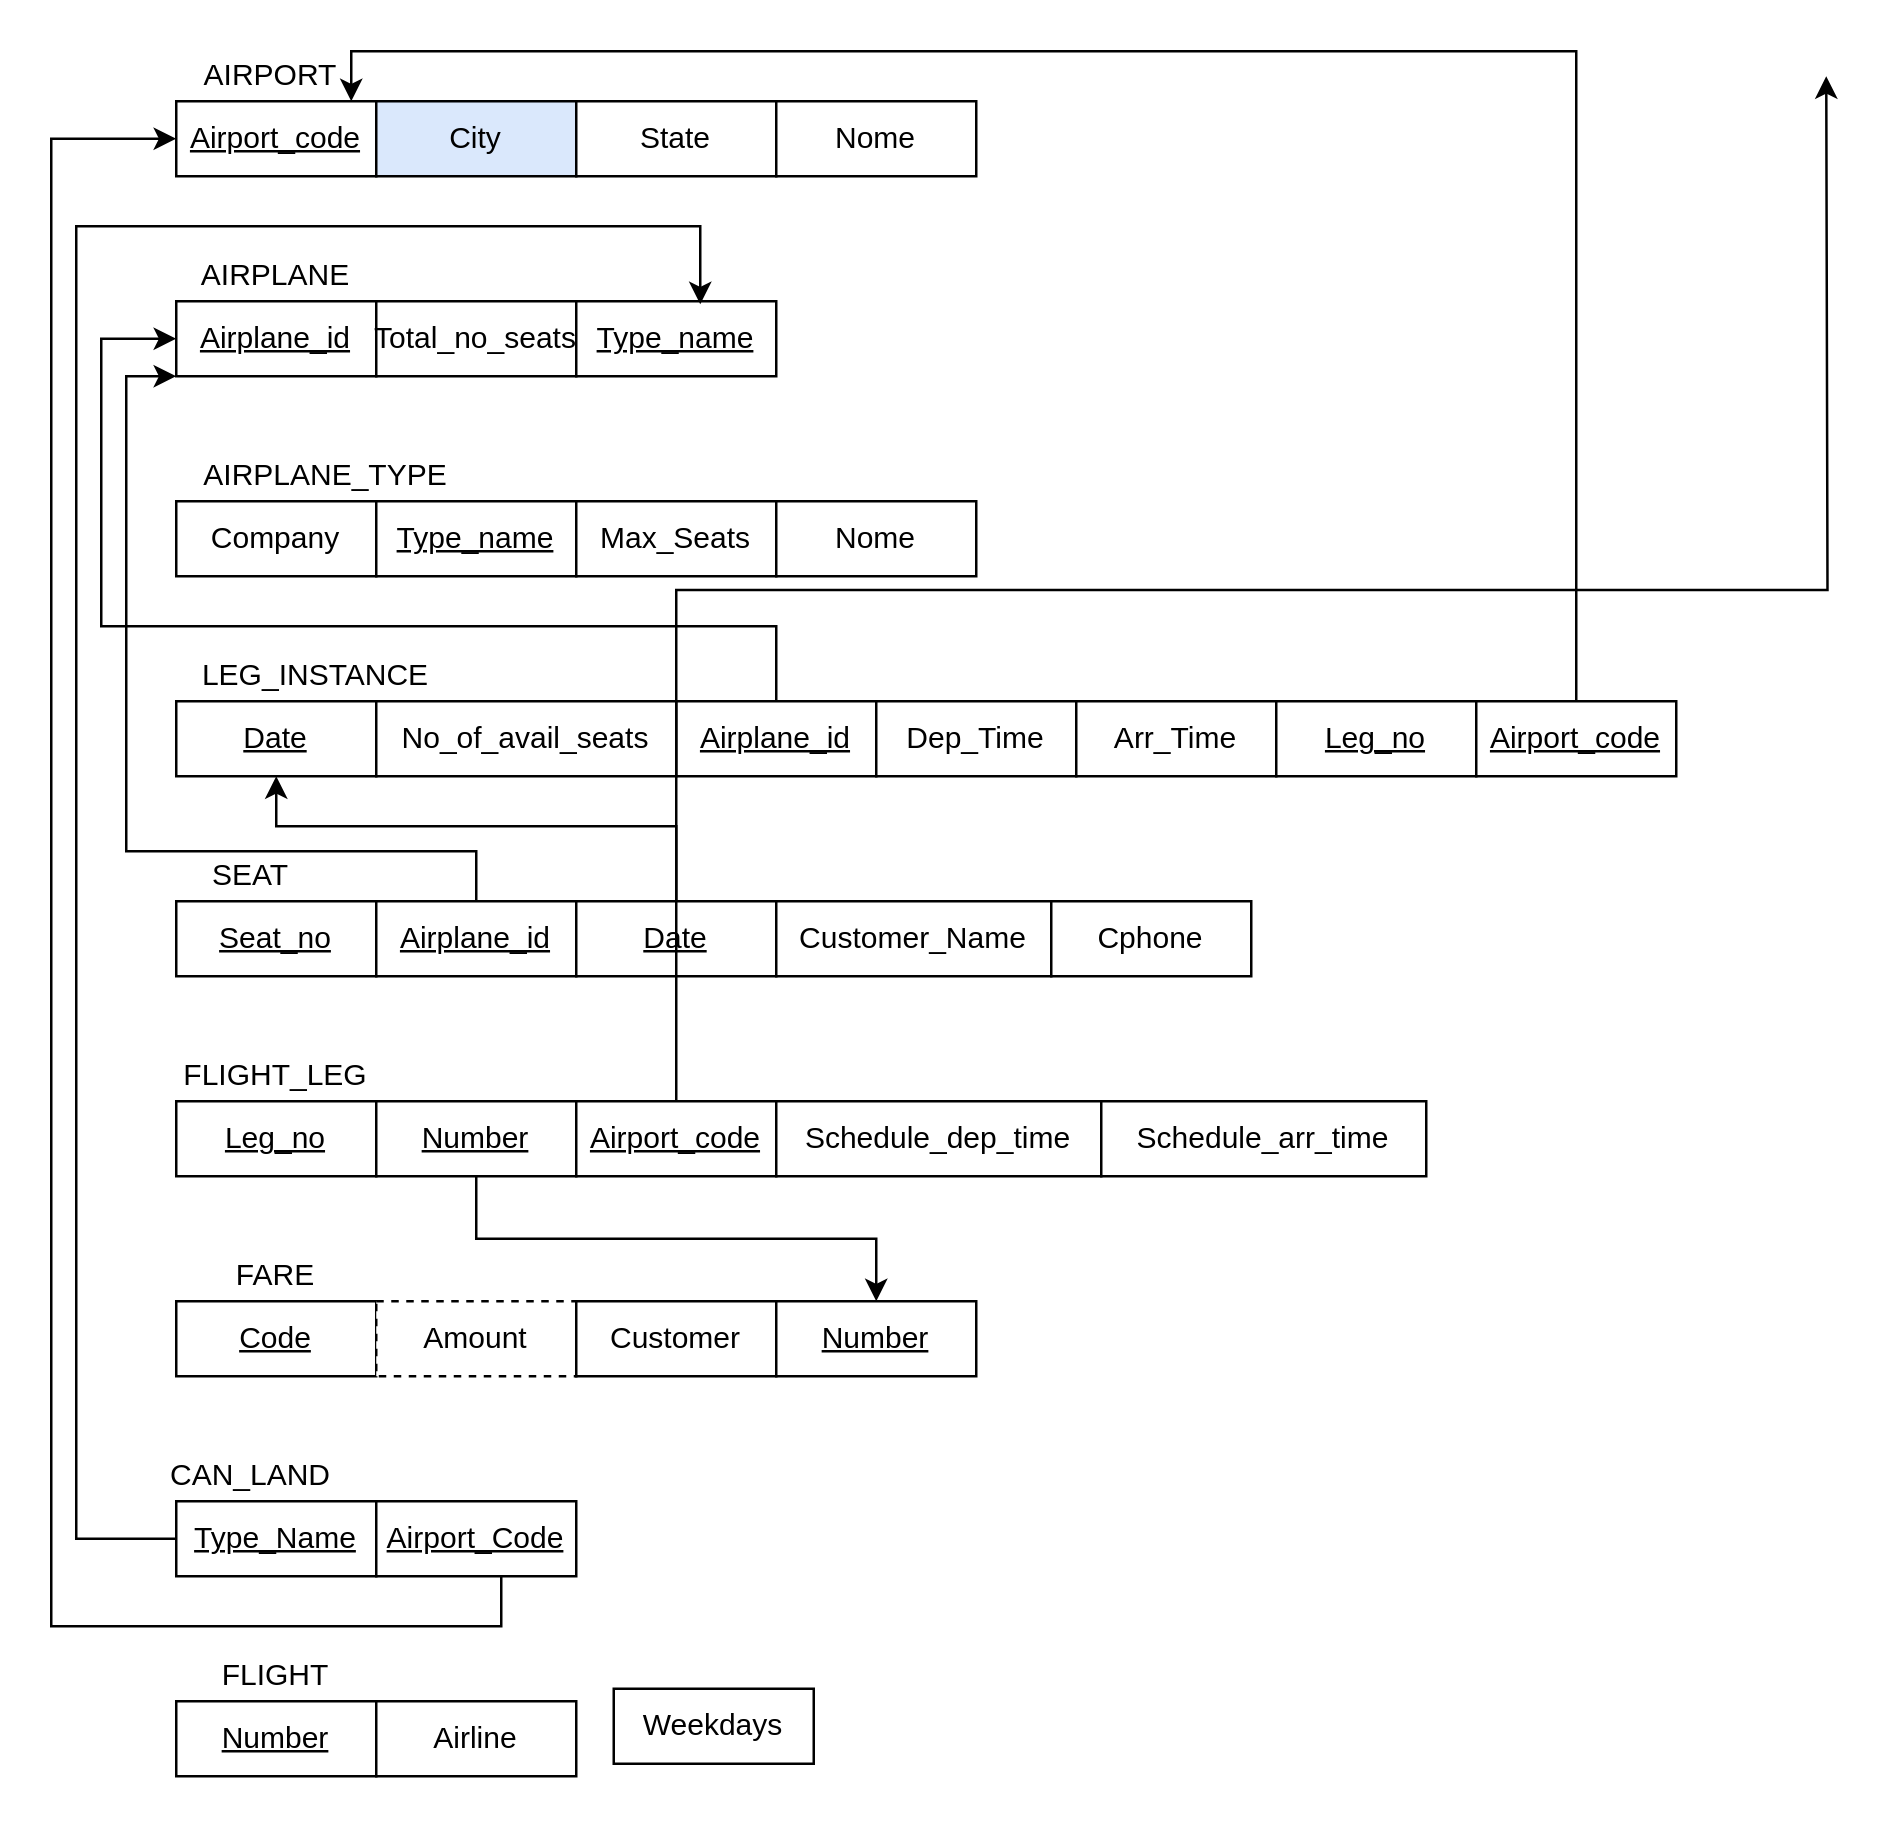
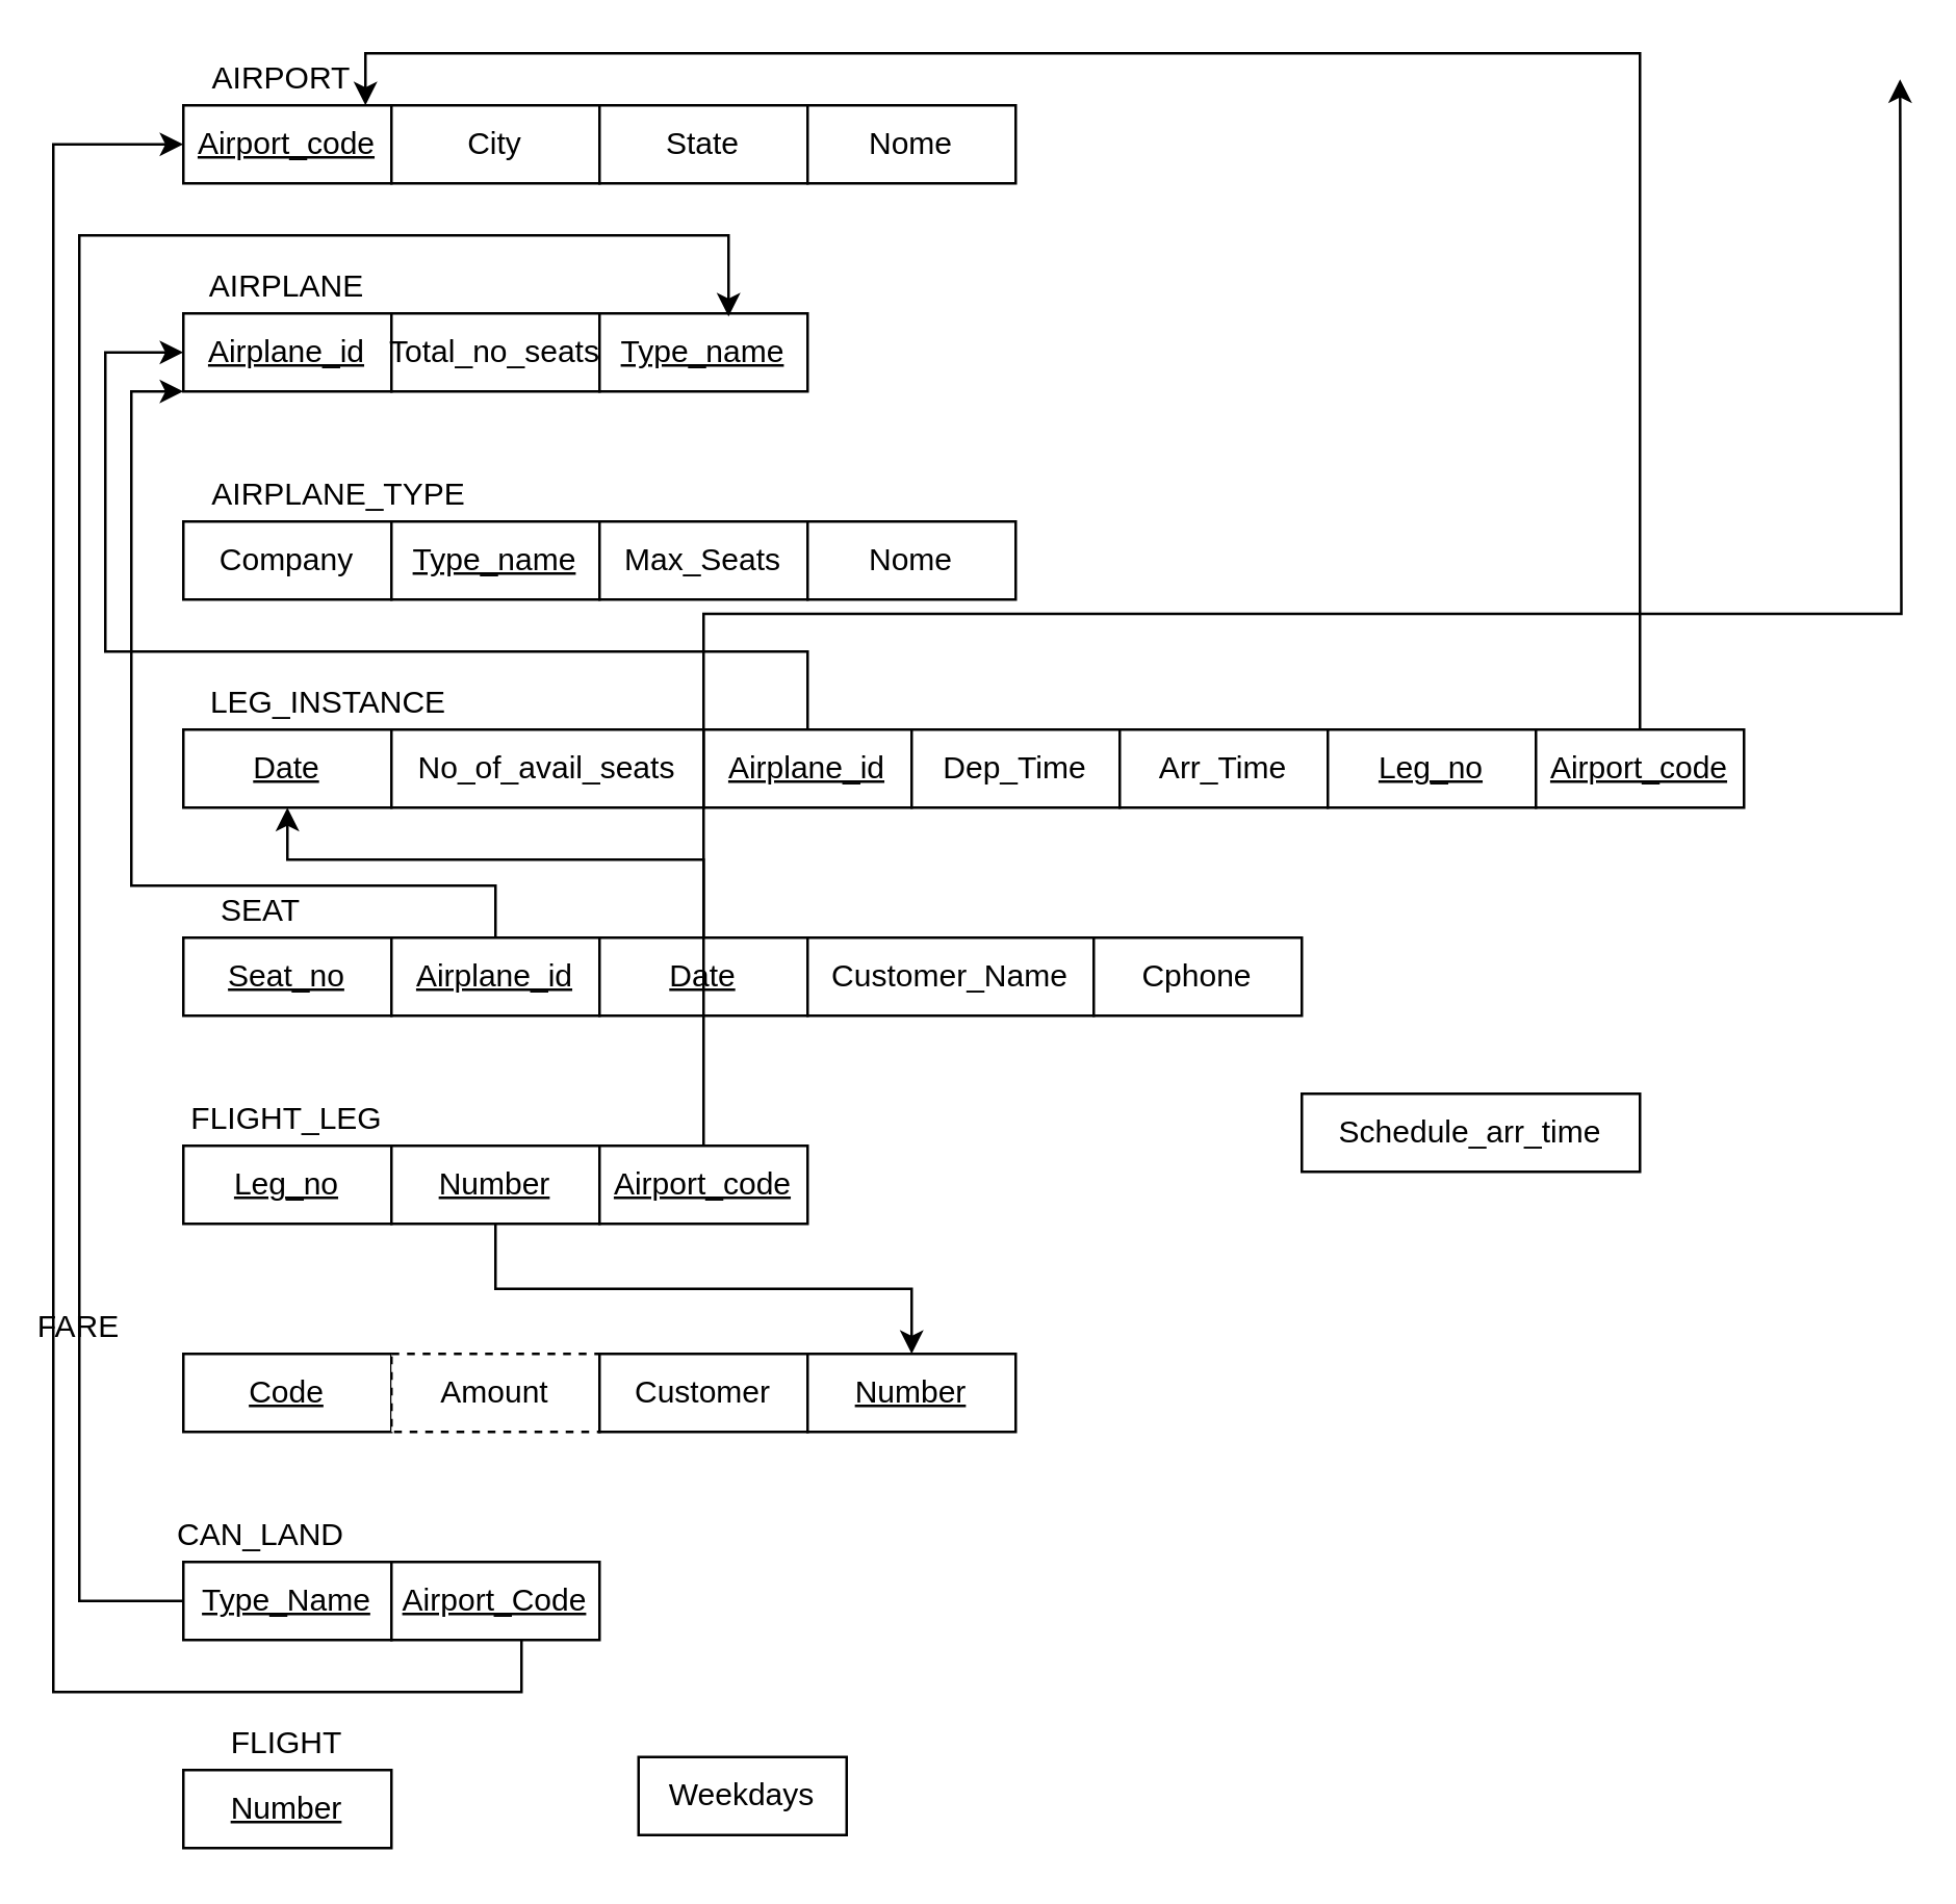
- <mxCell id="3" value="City" style="rounded=0;whiteSpace=wrap;html=1;fillColor=#dae8fc;" parent="1" vertex="1"><mxGeometry x="150" y="40" width="80" height="30" as="geometry" /></mxCell>
+ <mxCell id="3" value="City" style="rounded=0;whiteSpace=wrap;html=1;" parent="1" vertex="1"><mxGeometry x="150" y="40" width="80" height="30" as="geometry" /></mxCell>
- <mxCell id="34" value="Schedule_dep_time" style="rounded=0;whiteSpace=wrap;html=1;" parent="1" vertex="1"><mxGeometry x="310" y="440" width="130" height="30" as="geometry" /></mxCell>
- <mxCell id="46" value="Schedule_arr_time" style="rounded=0;whiteSpace=wrap;html=1;" parent="1" vertex="1"><mxGeometry x="440" y="440" width="130" height="30" as="geometry" /></mxCell>
+ <mxCell id="46" value="Schedule_arr_time" style="rounded=0;whiteSpace=wrap;html=1;" parent="1" vertex="1"><mxGeometry x="500" y="420" width="130" height="30" as="geometry" /></mxCell>
- <mxCell id="40" value="FARE" style="text;html=1;strokeColor=none;fillColor=none;align=center;verticalAlign=middle;whiteSpace=wrap;rounded=0;" parent="1" vertex="1"><mxGeometry x="90" y="500" width="40" height="20" as="geometry" /></mxCell>
+ <mxCell id="40" value="FARE" style="text;html=1;strokeColor=none;fillColor=none;align=center;verticalAlign=middle;whiteSpace=wrap;rounded=0;" parent="1" vertex="1"><mxGeometry x="10" y="500" width="40" height="20" as="geometry" /></mxCell>
- <mxCell id="53" value="Airline" style="rounded=0;whiteSpace=wrap;html=1;" parent="1" vertex="1"><mxGeometry x="150" y="680" width="80" height="30" as="geometry" /></mxCell>
